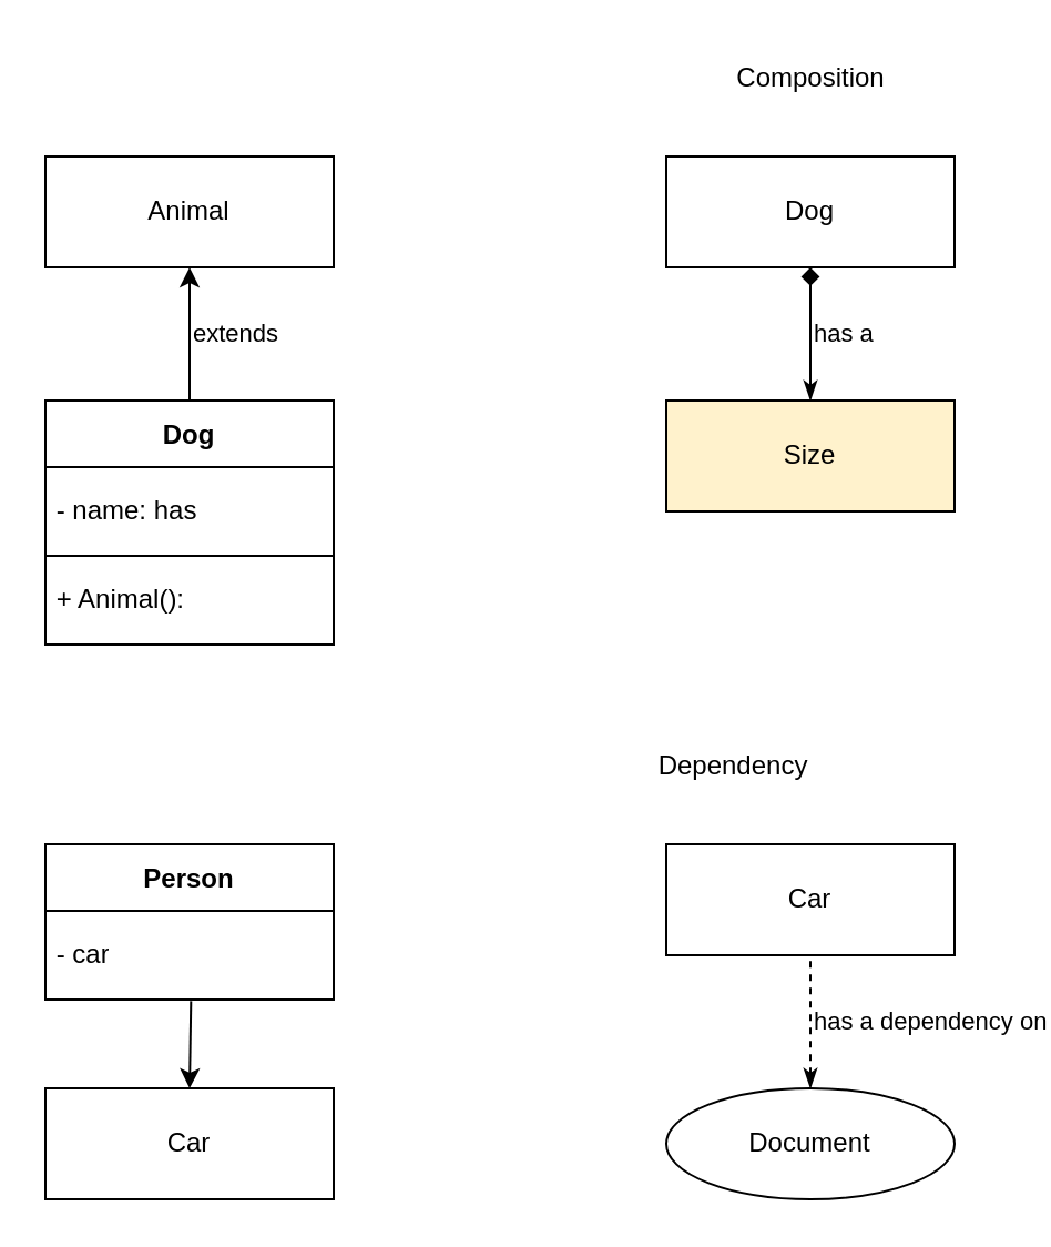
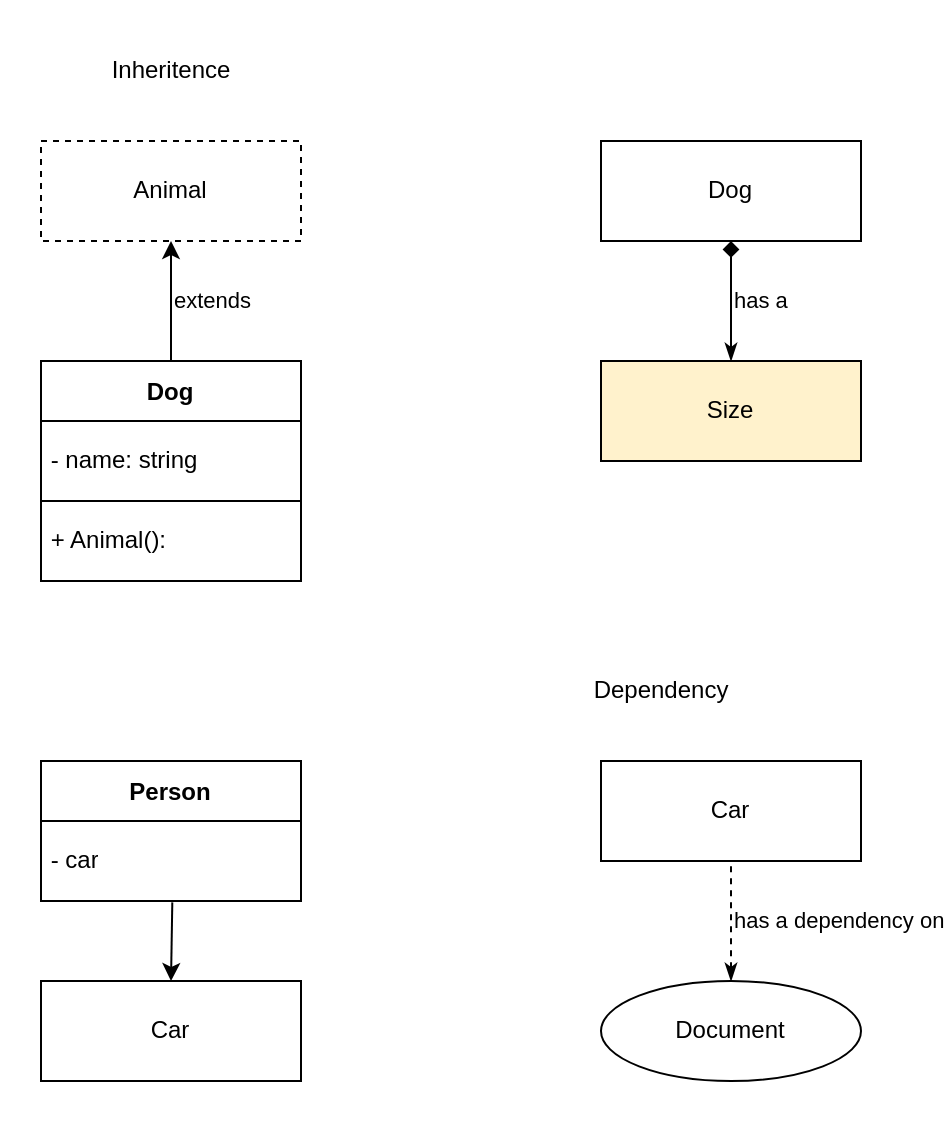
+ <mxCell id="9" value="Inheritence" style="text;html=1;align=center;verticalAlign=middle;resizable=0;points=[];autosize=1;strokeColor=none;fillColor=none;" parent="1" vertex="1"><mxGeometry x="45" y="20" width="80" height="30" as="geometry" /></mxCell>
- <mxCell id="13" value="Composition" style="text;html=1;align=center;verticalAlign=middle;resizable=0;points=[];autosize=1;strokeColor=none;fillColor=none;" parent="1" vertex="1"><mxGeometry x="320" y="20" width="90" height="30" as="geometry" /></mxCell>
- <mxCell id="7" value="Animal" style="rounded=0;whiteSpace=wrap;html=1;" parent="1" vertex="1"><mxGeometry x="20" y="70" width="130" height="50" as="geometry" /></mxCell>
+ <mxCell id="7" value="Animal" style="rounded=0;whiteSpace=wrap;html=1;dashed=1;" parent="1" vertex="1"><mxGeometry x="20" y="70" width="130" height="50" as="geometry" /></mxCell>
- <mxCell id="4" value="&amp;nbsp;- name: has" style="shape=partialRectangle;html=1;whiteSpace=wrap;connectable=0;fillColor=none;top=0;left=0;bottom=0;right=0;overflow=hidden;align=left;" parent="3" vertex="1"><mxGeometry width="130" height="40" as="geometry"><mxRectangle width="130" height="40" as="alternateBounds" /></mxGeometry></mxCell>
+ <mxCell id="4" value="&amp;nbsp;- name: string" style="shape=partialRectangle;html=1;whiteSpace=wrap;connectable=0;fillColor=none;top=0;left=0;bottom=0;right=0;overflow=hidden;align=left;" parent="3" vertex="1"><mxGeometry width="130" height="40" as="geometry"><mxRectangle width="130" height="40" as="alternateBounds" /></mxGeometry></mxCell>
